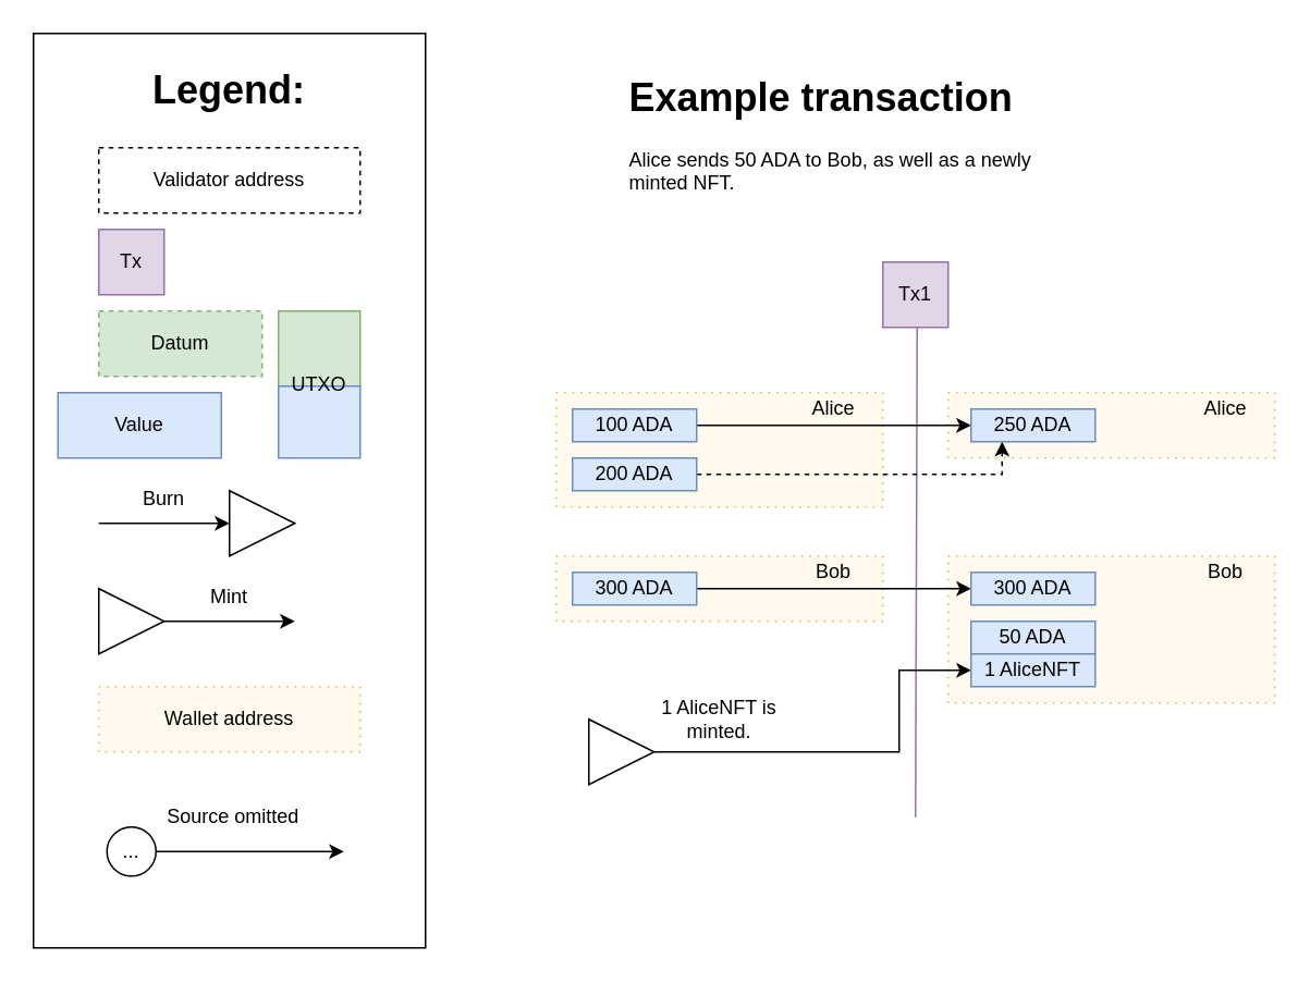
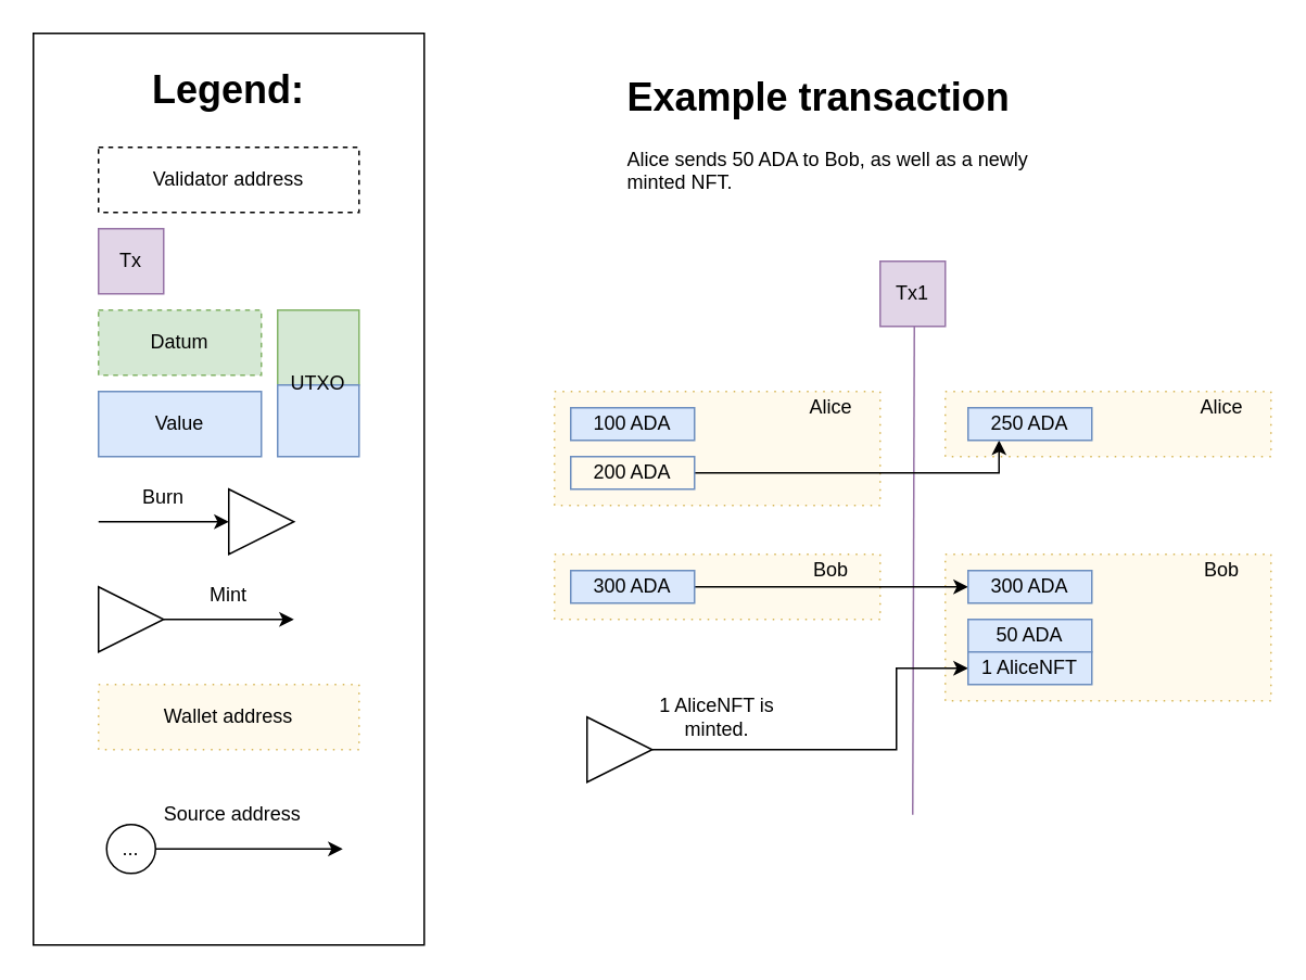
- <mxCell id="11" value="Value" style="rounded=0;whiteSpace=wrap;html=1;fontSize=12;fillColor=#dae8fc;horizontal=1;strokeColor=#6c8ebf;" parent="1" vertex="1"><mxGeometry x="35" y="240" width="100" height="40" as="geometry" /></mxCell>
+ <mxCell id="11" value="Value" style="rounded=0;whiteSpace=wrap;html=1;fontSize=12;fillColor=#dae8fc;horizontal=1;strokeColor=#6c8ebf;" parent="1" vertex="1"><mxGeometry x="60" y="240" width="100" height="40" as="geometry" /></mxCell>
- <mxCell id="31" style="edgeStyle=orthogonalEdgeStyle;rounded=0;orthogonalLoop=1;jettySize=auto;html=1;exitX=1;exitY=0.5;exitDx=0;exitDy=0;entryX=0;entryY=0.5;entryDx=0;entryDy=0;fontSize=12;" parent="1" source="32" target="38" edge="1"><mxGeometry relative="1" as="geometry" /></mxCell>
- <mxCell id="34" value="200 ADA" style="rounded=0;whiteSpace=wrap;html=1;fontSize=12;fillColor=#dae8fc;horizontal=1;strokeColor=#6c8ebf;" parent="1" vertex="1"><mxGeometry x="350" y="280" width="76" height="20" as="geometry" /></mxCell>
+ <mxCell id="34" value="200 ADA" style="rounded=0;whiteSpace=wrap;html=1;fontSize=12;fillColor=#fffaed;horizontal=1;strokeColor=#6c8ebf;" parent="1" vertex="1"><mxGeometry x="350" y="280" width="76" height="20" as="geometry" /></mxCell>
- <mxCell id="33" style="edgeStyle=orthogonalEdgeStyle;rounded=0;orthogonalLoop=1;jettySize=auto;html=1;exitX=1;exitY=0.5;exitDx=0;exitDy=0;entryX=0.25;entryY=1;entryDx=0;entryDy=0;fontSize=12;dashed=1;" parent="1" source="34" target="38" edge="1"><mxGeometry relative="1" as="geometry" /></mxCell>
+ <mxCell id="33" style="edgeStyle=orthogonalEdgeStyle;rounded=0;orthogonalLoop=1;jettySize=auto;html=1;exitX=1;exitY=0.5;exitDx=0;exitDy=0;entryX=0.25;entryY=1;entryDx=0;entryDy=0;fontSize=12;" parent="1" source="34" target="38" edge="1"><mxGeometry relative="1" as="geometry" /></mxCell>
- <mxCell id="25" value="Source omitted" style="text;html=1;strokeColor=none;fillColor=none;align=center;verticalAlign=middle;whiteSpace=wrap;rounded=0;fontSize=12;" parent="1" vertex="1"><mxGeometry x="95" y="490" width="95" height="20" as="geometry" /></mxCell>
+ <mxCell id="25" value="Source address" style="text;html=1;strokeColor=none;fillColor=none;align=center;verticalAlign=middle;whiteSpace=wrap;rounded=0;fontSize=12;" parent="1" vertex="1"><mxGeometry x="95" y="490" width="95" height="20" as="geometry" /></mxCell>
